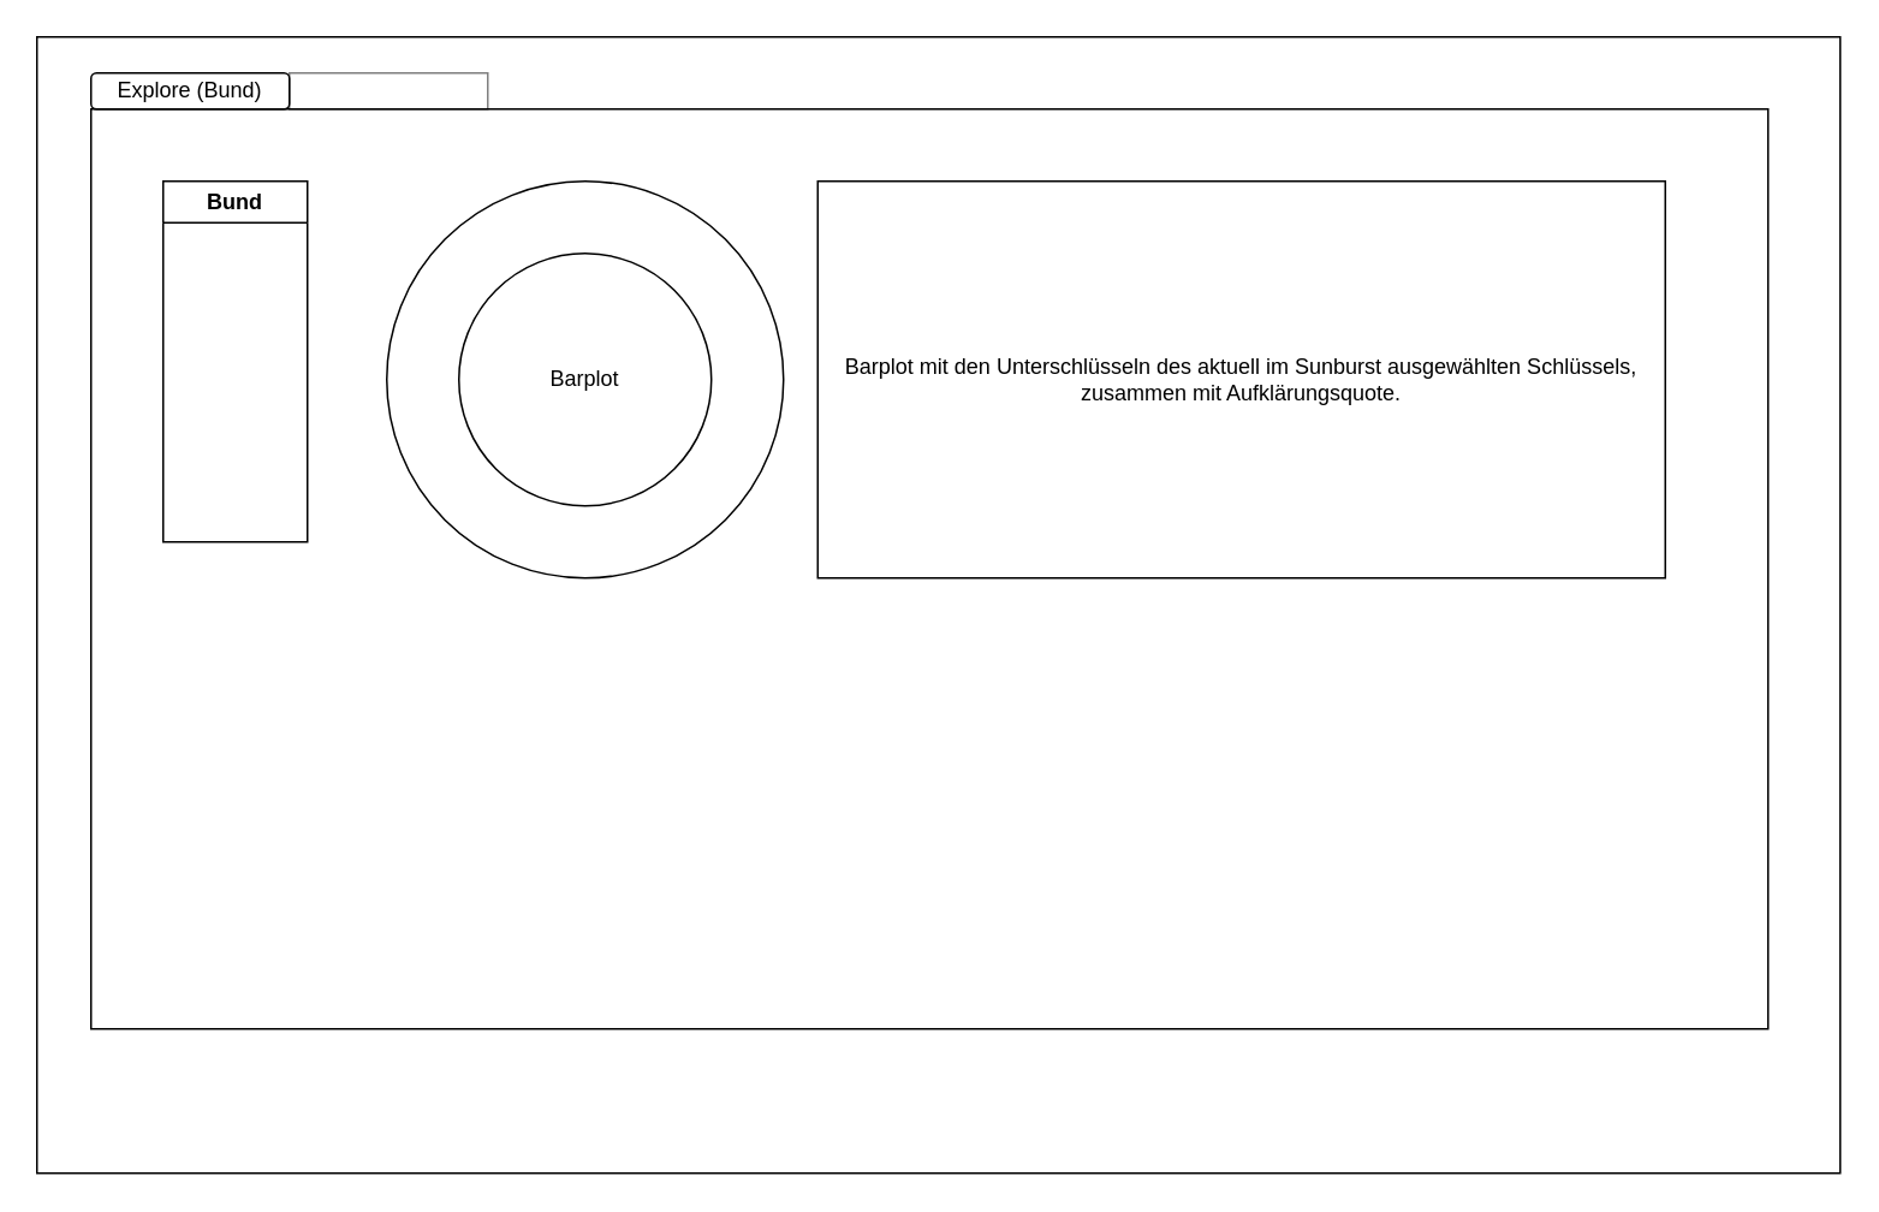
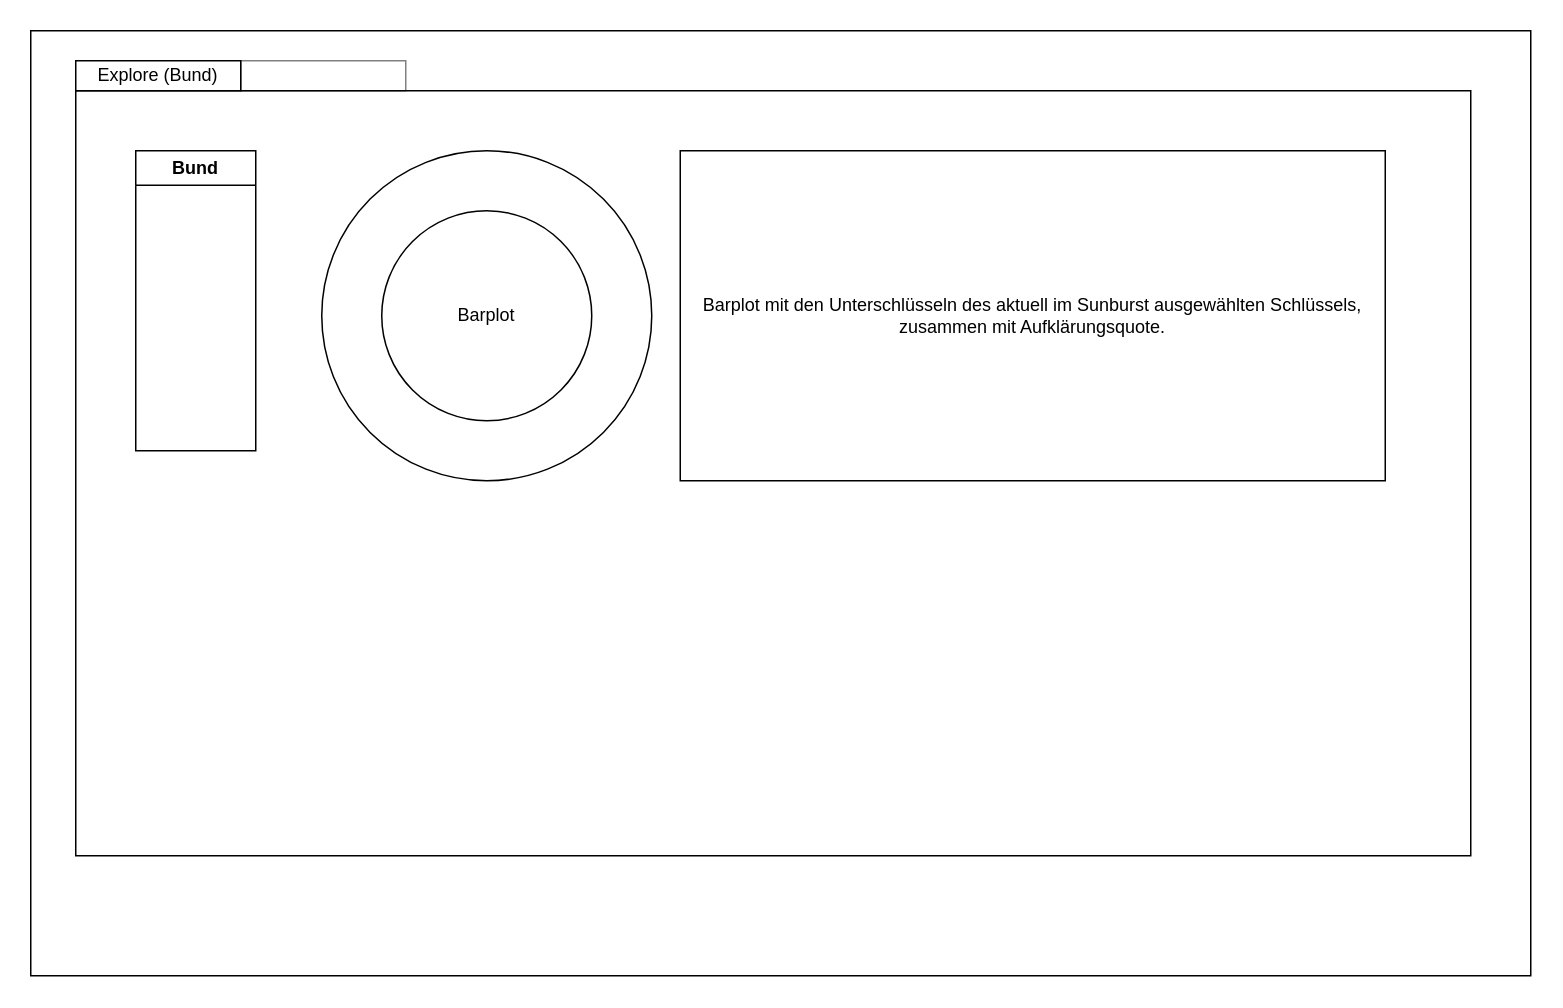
- <mxCell id="4" value="Explore (Bund)" style="whiteSpace=wrap;html=1;rounded=1;" vertex="1" parent="1"><mxGeometry x="50" y="40" width="110" height="20" as="geometry" /></mxCell>
+ <mxCell id="4" value="Explore (Bund)" style="rounded=0;whiteSpace=wrap;html=1;" vertex="1" parent="1"><mxGeometry x="50" y="40" width="110" height="20" as="geometry" /></mxCell>
